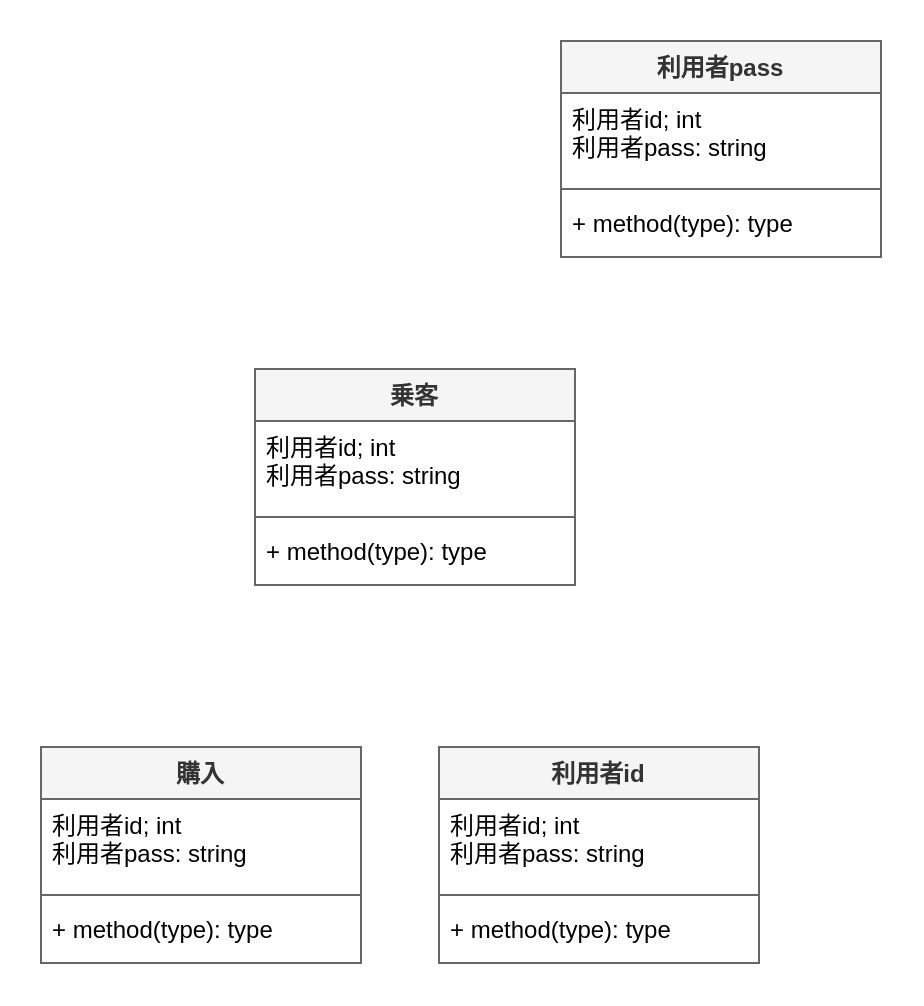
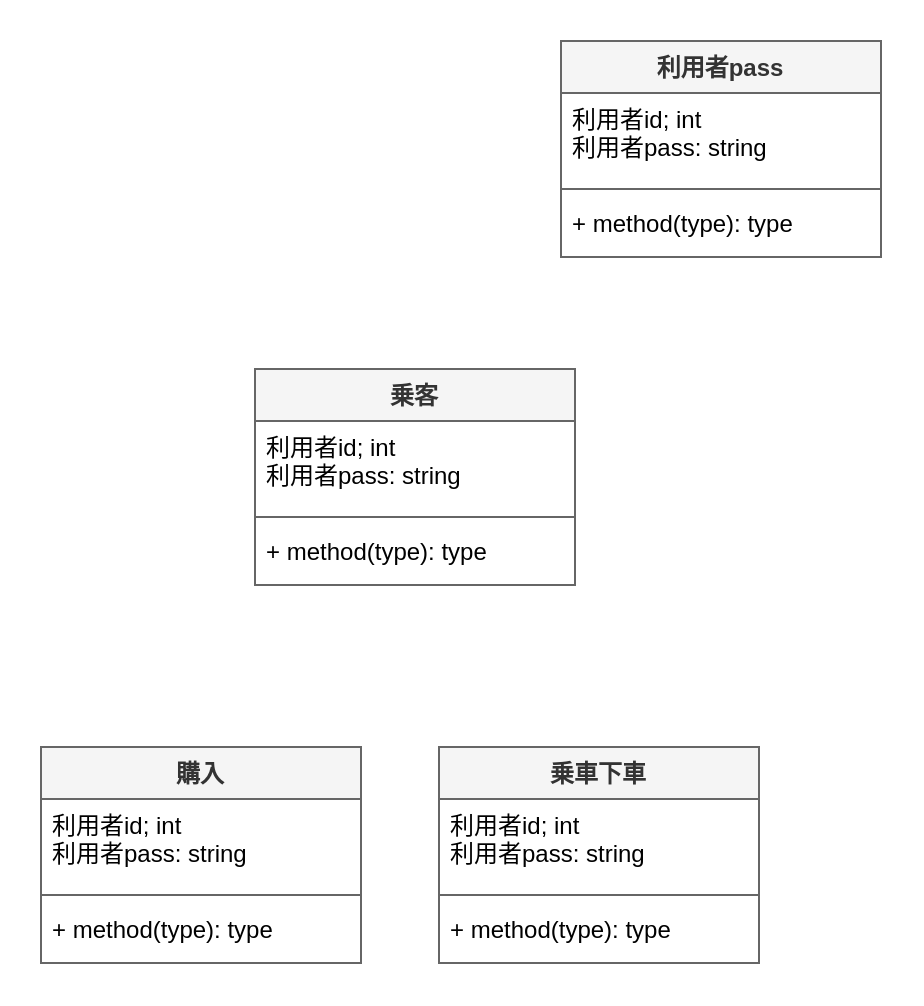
- <mxCell id="14" value="利用者id" style="swimlane;fontStyle=1;align=center;verticalAlign=top;childLayout=stackLayout;horizontal=1;startSize=26;horizontalStack=0;resizeParent=1;resizeParentMax=0;resizeLast=0;collapsible=1;marginBottom=0;fillColor=#f5f5f5;fontColor=#333333;strokeColor=#666666;" vertex="1" parent="1"><mxGeometry x="219" y="373" width="160" height="108" as="geometry"><mxRectangle x="334" y="180" width="120" height="30" as="alternateBounds" /></mxGeometry></mxCell>
+ <mxCell id="14" value="乗車下車" style="swimlane;fontStyle=1;align=center;verticalAlign=top;childLayout=stackLayout;horizontal=1;startSize=26;horizontalStack=0;resizeParent=1;resizeParentMax=0;resizeLast=0;collapsible=1;marginBottom=0;fillColor=#f5f5f5;fontColor=#333333;strokeColor=#666666;" vertex="1" parent="1"><mxGeometry x="219" y="373" width="160" height="108" as="geometry"><mxRectangle x="334" y="180" width="120" height="30" as="alternateBounds" /></mxGeometry></mxCell>
